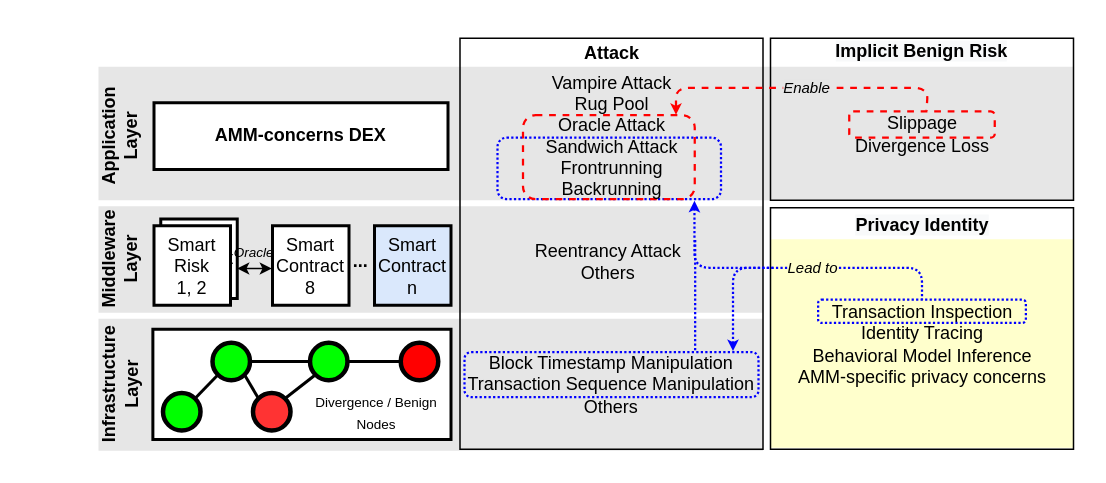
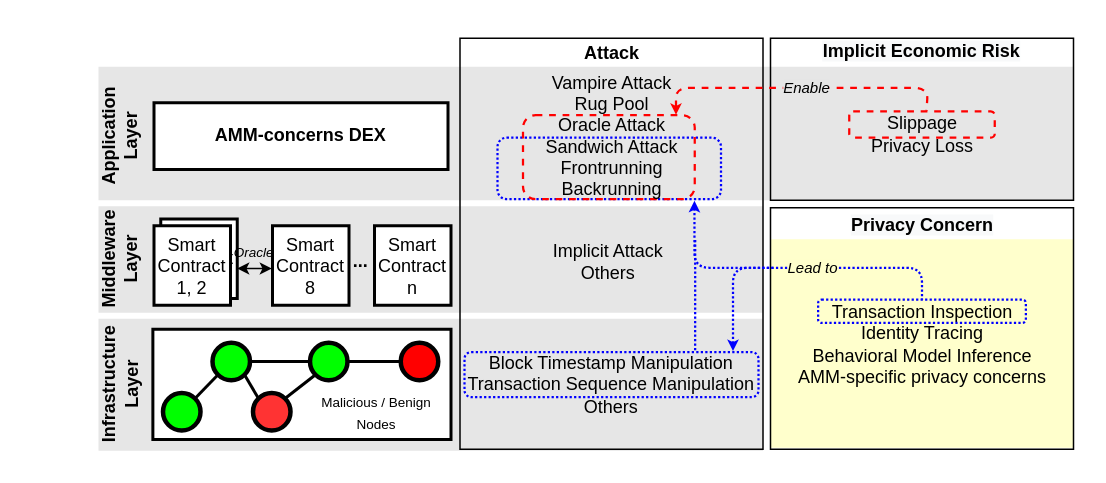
- <mxCell id="6" value="&lt;b style=&quot;color: rgb(0 , 0 , 0) ; font-family: &amp;#34;helvetica&amp;#34; ; font-size: 12px ; font-style: normal ; letter-spacing: normal ; text-indent: 0px ; text-transform: none ; word-spacing: 0px ; background-color: rgb(248 , 249 , 250)&quot;&gt;Implicit Benign Risk&lt;/b&gt;" style="text;whiteSpace=wrap;html=1;fontSize=12;fontColor=#000000;align=center;" parent="1" vertex="1"><mxGeometry x="534" y="20" width="160" height="30" as="geometry" /></mxCell>
+ <mxCell id="6" value="&lt;b style=&quot;color: rgb(0 , 0 , 0) ; font-family: &amp;#34;helvetica&amp;#34; ; font-size: 12px ; font-style: normal ; letter-spacing: normal ; text-indent: 0px ; text-transform: none ; word-spacing: 0px ; background-color: rgb(248 , 249 , 250)&quot;&gt;Implicit Economic Risk&lt;/b&gt;" style="text;whiteSpace=wrap;html=1;fontSize=12;fontColor=#000000;align=center;" parent="1" vertex="1"><mxGeometry x="534" y="20" width="160" height="30" as="geometry" /></mxCell>
- <mxCell id="47" value="Slippage&lt;br&gt;Divergence Loss" style="text;html=1;align=center;verticalAlign=middle;resizable=0;points=[];autosize=1;strokeColor=none;fillColor=none;fontSize=12;" parent="1" vertex="1"><mxGeometry x="564" y="73.75" width="100" height="30" as="geometry" /></mxCell>
+ <mxCell id="47" value="Slippage&lt;br&gt;Privacy Loss" style="text;html=1;align=center;verticalAlign=middle;resizable=0;points=[];autosize=1;strokeColor=none;fillColor=none;fontSize=12;" parent="1" vertex="1"><mxGeometry x="564" y="73.75" width="100" height="30" as="geometry" /></mxCell>
- <mxCell id="42" value="&lt;b style=&quot;color: rgb(0 , 0 , 0) ; font-family: &amp;#34;helvetica&amp;#34; ; font-size: 12px ; font-style: normal ; letter-spacing: normal ; text-indent: 0px ; text-transform: none ; word-spacing: 0px ; background-color: rgb(248 , 249 , 250)&quot;&gt;Privacy Identity&lt;/b&gt;" style="text;whiteSpace=wrap;html=1;fontSize=12;fontColor=#000000;align=center;" parent="1" vertex="1"><mxGeometry x="551.504" y="136.26" width="125" height="63.484" as="geometry" /></mxCell>
+ <mxCell id="42" value="&lt;b style=&quot;color: rgb(0 , 0 , 0) ; font-family: &amp;#34;helvetica&amp;#34; ; font-size: 12px ; font-style: normal ; letter-spacing: normal ; text-indent: 0px ; text-transform: none ; word-spacing: 0px ; background-color: rgb(248 , 249 , 250)&quot;&gt;Privacy Concern&lt;/b&gt;" style="text;whiteSpace=wrap;html=1;fontSize=12;fontColor=#000000;align=center;" parent="1" vertex="1"><mxGeometry x="551.504" y="136.26" width="125" height="63.484" as="geometry" /></mxCell>
- <mxCell id="13" value="Reentrancy Attack&lt;br&gt;Others" style="text;html=1;strokeColor=none;fillColor=none;align=center;verticalAlign=middle;whiteSpace=wrap;rounded=0;" parent="1" vertex="1"><mxGeometry x="330" y="163.5" width="150" height="20" as="geometry" /></mxCell>
+ <mxCell id="13" value="Implicit Attack&lt;br&gt;Others" style="text;html=1;strokeColor=none;fillColor=none;align=center;verticalAlign=middle;whiteSpace=wrap;rounded=0;" parent="1" vertex="1"><mxGeometry x="330" y="163.5" width="150" height="20" as="geometry" /></mxCell>
- <mxCell id="33" value="Smart&lt;br&gt;Risk&lt;br&gt;1, 2" style="rounded=0;whiteSpace=wrap;html=1;strokeWidth=2;" parent="1" vertex="1"><mxGeometry x="102" y="150" width="51" height="53" as="geometry" /></mxCell>
+ <mxCell id="33" value="Smart&lt;br&gt;Contract&lt;br&gt;1, 2" style="rounded=0;whiteSpace=wrap;html=1;strokeWidth=2;" parent="1" vertex="1"><mxGeometry x="102" y="150" width="51" height="53" as="geometry" /></mxCell>
- <mxCell id="23" value="Smart&lt;br&gt;Contract&lt;br&gt;n" style="rounded=0;whiteSpace=wrap;html=1;strokeWidth=2;fillColor=#dae8fc;" parent="1" vertex="1"><mxGeometry x="249" y="150" width="51" height="53" as="geometry" /></mxCell>
+ <mxCell id="23" value="Smart&lt;br&gt;Contract&lt;br&gt;n" style="rounded=0;whiteSpace=wrap;html=1;strokeWidth=2;" parent="1" vertex="1"><mxGeometry x="249" y="150" width="51" height="53" as="geometry" /></mxCell>
- <mxCell id="31" value="&lt;font style=&quot;font-size: 9px ; line-height: 1&quot;&gt;Divergence / Benign&lt;br&gt;Nodes&lt;/font&gt;" style="text;html=1;align=center;verticalAlign=middle;resizable=0;points=[];autosize=1;strokeColor=none;fillColor=none;fontSize=12;" parent="1" vertex="1"><mxGeometry x="205" y="259" width="90" height="30" as="geometry" /></mxCell>
+ <mxCell id="31" value="&lt;font style=&quot;font-size: 9px ; line-height: 1&quot;&gt;Malicious / Benign&lt;br&gt;Nodes&lt;/font&gt;" style="text;html=1;align=center;verticalAlign=middle;resizable=0;points=[];autosize=1;strokeColor=none;fillColor=none;fontSize=12;" parent="1" vertex="1"><mxGeometry x="205" y="259" width="90" height="30" as="geometry" /></mxCell>
